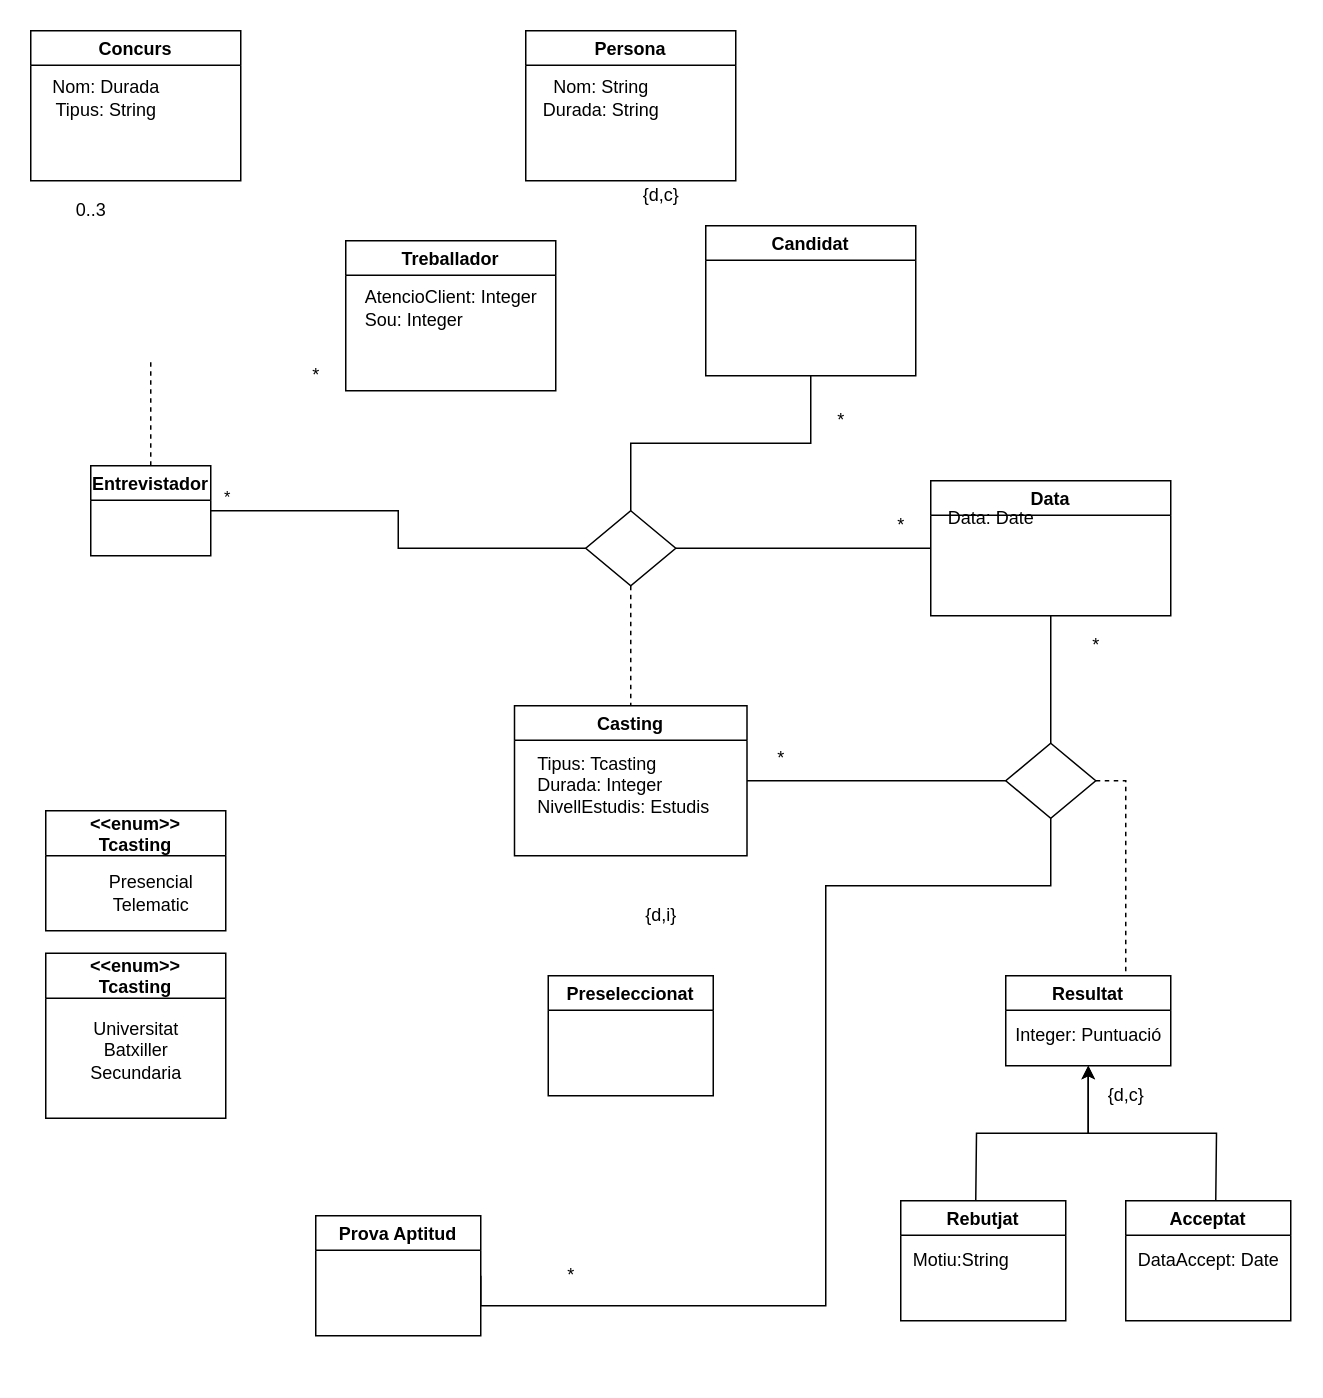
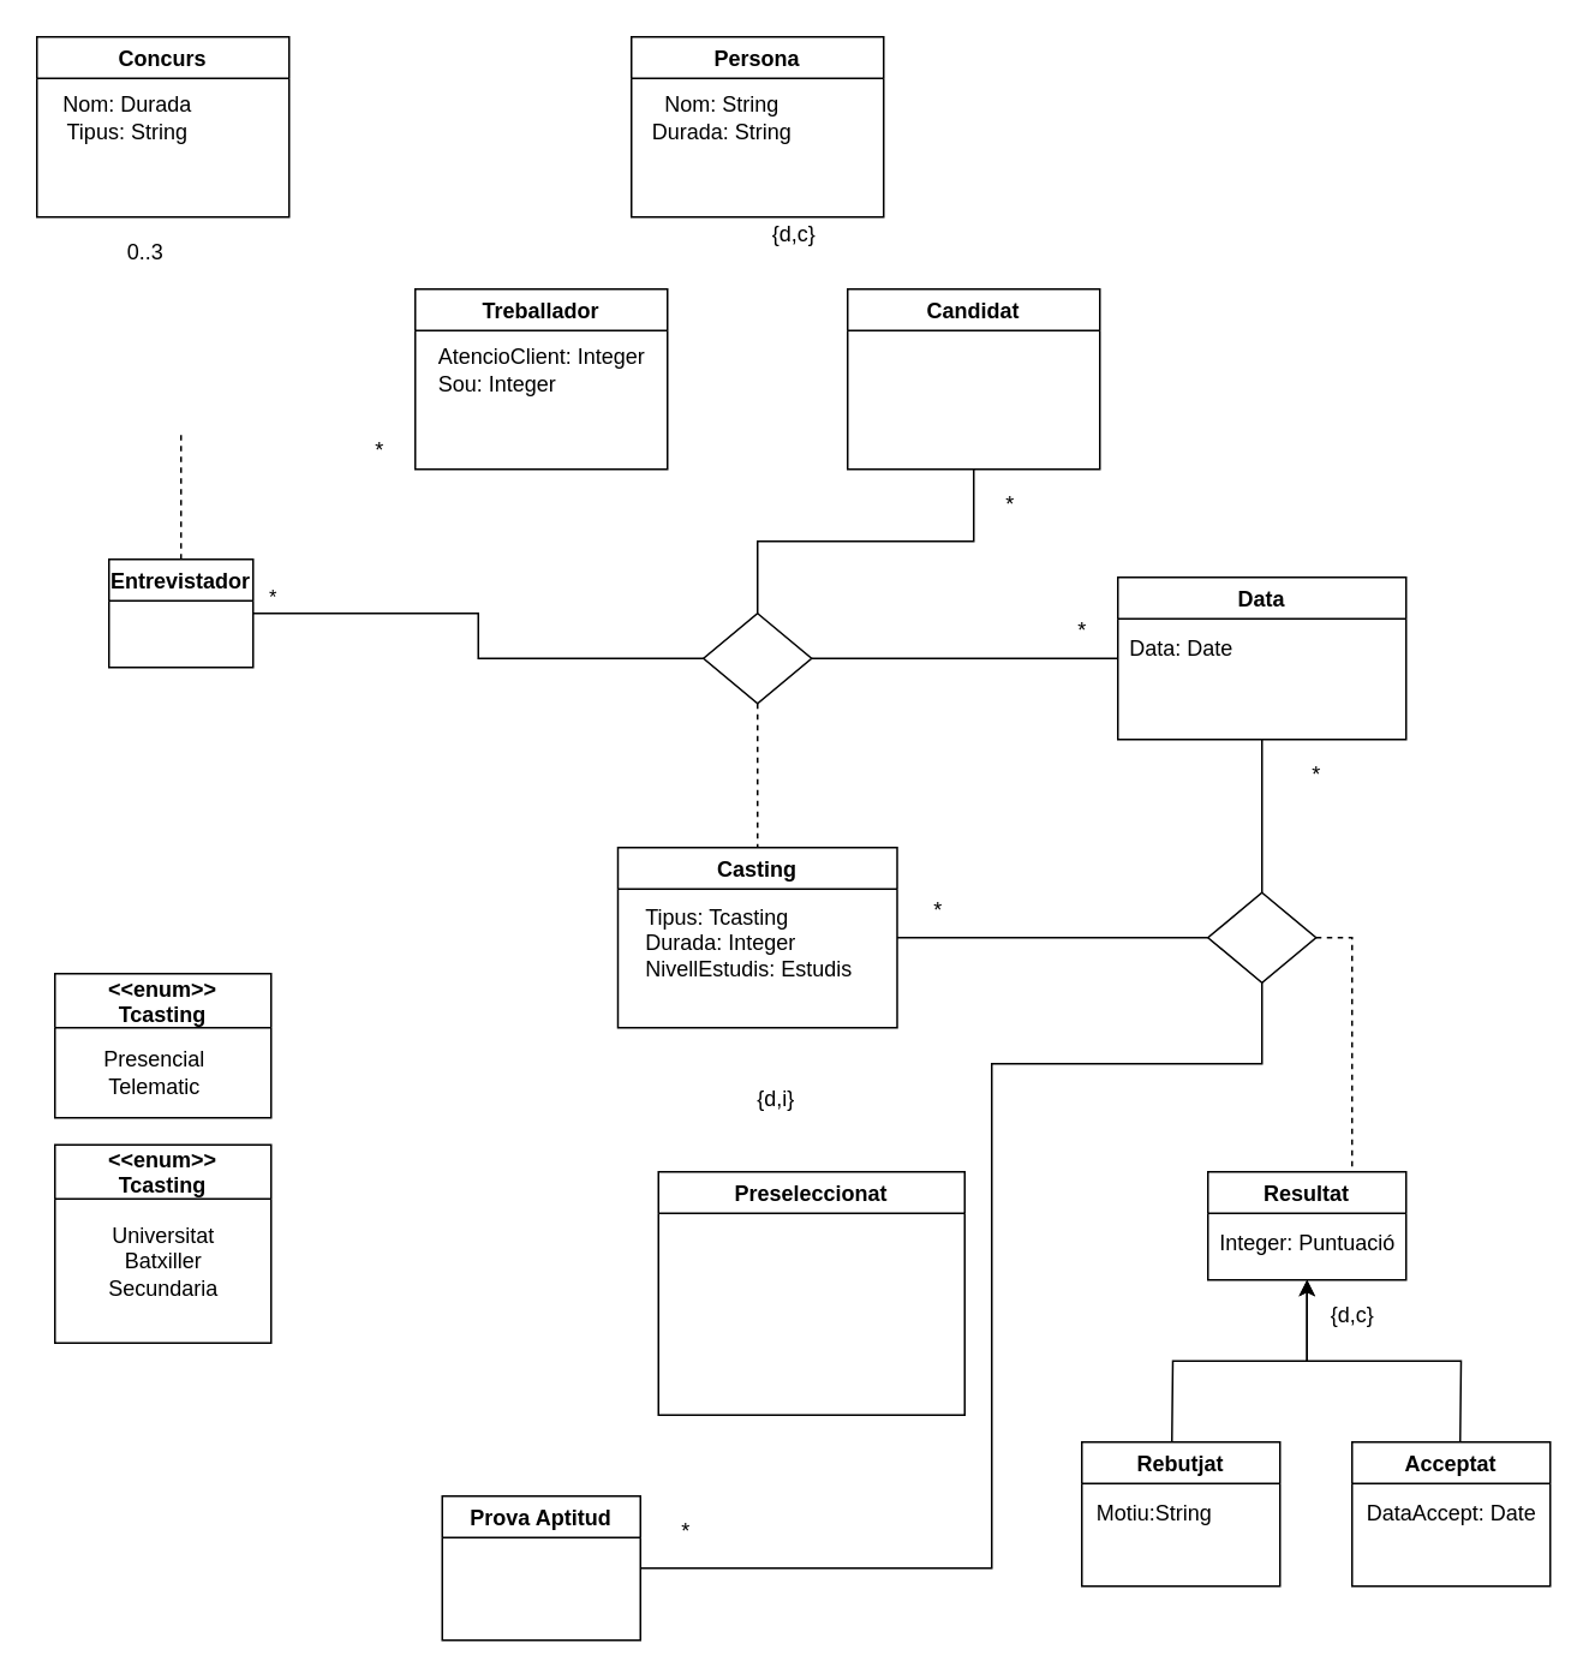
- <mxCell id="8" value="0..3" style="text;html=1;align=center;verticalAlign=middle;resizable=0;points=[];autosize=1;strokeColor=none;fillColor=none;" vertex="1" parent="1"><mxGeometry x="40" y="130" width="40" height="20" as="geometry" /></mxCell>
+ <mxCell id="8" value="0..3" style="text;html=1;align=center;verticalAlign=middle;resizable=0;points=[];autosize=1;strokeColor=none;fillColor=none;" vertex="1" parent="1"><mxGeometry x="60" y="130" width="40" height="20" as="geometry" /></mxCell>
- <mxCell id="11" value="Candidat" style="swimlane;" vertex="1" parent="1"><mxGeometry x="470" y="150" width="140" height="100" as="geometry" /></mxCell>
+ <mxCell id="11" value="Candidat" style="swimlane;" vertex="1" parent="1"><mxGeometry x="470" y="160" width="140" height="100" as="geometry" /></mxCell>
- <mxCell id="21" value="Data: Date" style="text;html=1;align=center;verticalAlign=middle;resizable=0;points=[];autosize=1;strokeColor=none;fillColor=none;" vertex="1" parent="20"><mxGeometry x="5" y="15" width="70" height="20" as="geometry" /></mxCell>
+ <mxCell id="21" value="Data: Date" style="text;html=1;align=center;verticalAlign=middle;resizable=0;points=[];autosize=1;strokeColor=none;fillColor=none;" vertex="1" parent="20"><mxGeometry y="30" width="70" height="20" as="geometry" /></mxCell>
- <mxCell id="26" value="Presencial&lt;br&gt;Telematic" style="text;html=1;align=center;verticalAlign=middle;resizable=0;points=[];autosize=1;strokeColor=none;fillColor=none;" vertex="1" parent="25"><mxGeometry x="35" y="40" width="70" height="30" as="geometry" /></mxCell>
+ <mxCell id="26" value="Presencial&lt;br&gt;Telematic" style="text;html=1;align=center;verticalAlign=middle;resizable=0;points=[];autosize=1;strokeColor=none;fillColor=none;" vertex="1" parent="25"><mxGeometry x="20" y="40" width="70" height="30" as="geometry" /></mxCell>
- <mxCell id="43" value="{d,i}" style="text;html=1;align=center;verticalAlign=middle;resizable=0;points=[];autosize=1;strokeColor=none;fillColor=none;" vertex="1" parent="1"><mxGeometry x="420" y="600" width="40" height="20" as="geometry" /></mxCell>
+ <mxCell id="43" value="{d,i}" style="text;html=1;align=center;verticalAlign=middle;resizable=0;points=[];autosize=1;strokeColor=none;fillColor=none;" vertex="1" parent="1"><mxGeometry x="410" y="600" width="40" height="20" as="geometry" /></mxCell>
- <mxCell id="29" value="Preseleccionat" style="swimlane;" vertex="1" parent="1"><mxGeometry x="365" y="650" width="110" height="80" as="geometry" /></mxCell>
+ <mxCell id="29" value="Preseleccionat" style="swimlane;" vertex="1" parent="1"><mxGeometry x="365" y="650" width="170" height="135" as="geometry" /></mxCell>
- <mxCell id="33" value="Prova Aptitud" style="swimlane;" vertex="1" parent="1"><mxGeometry x="210" y="810" width="110" height="80" as="geometry" /></mxCell>
+ <mxCell id="33" value="Prova Aptitud" style="swimlane;" vertex="1" parent="1"><mxGeometry x="245" y="830" width="110" height="80" as="geometry" /></mxCell>
